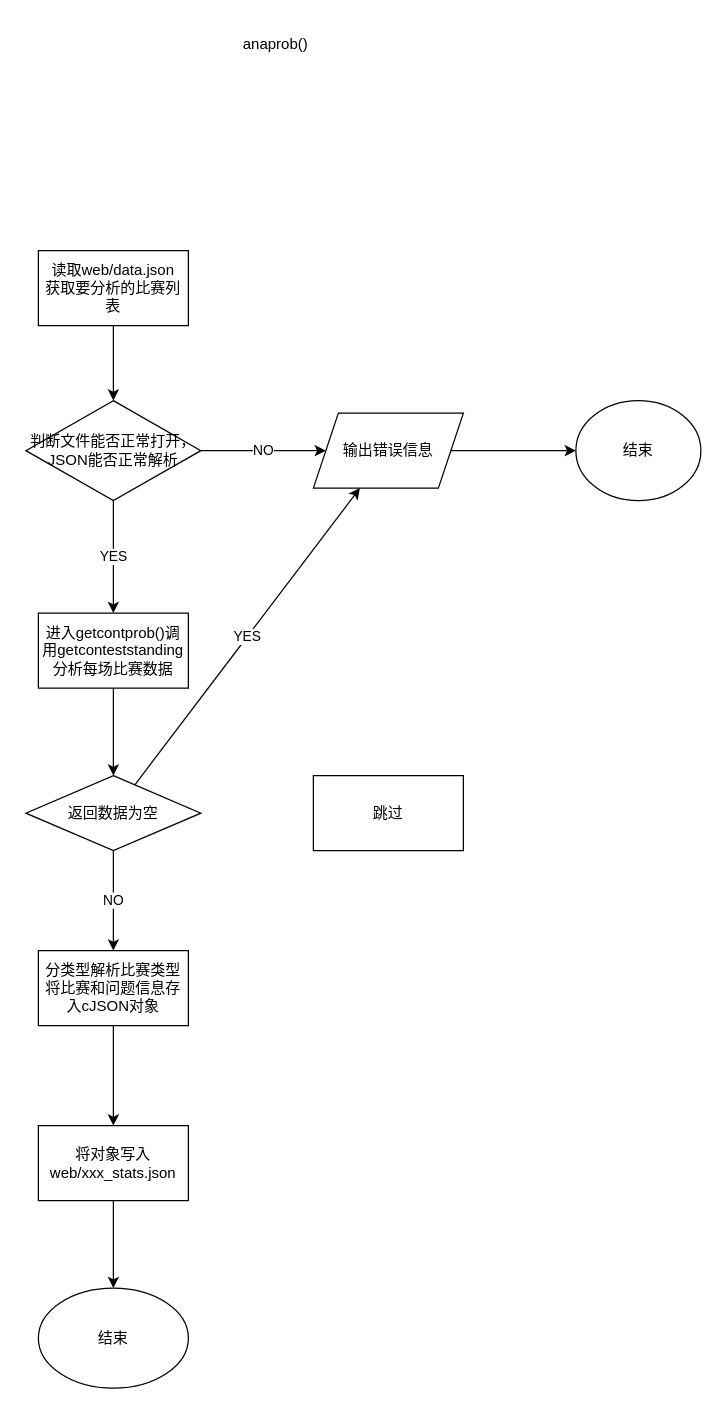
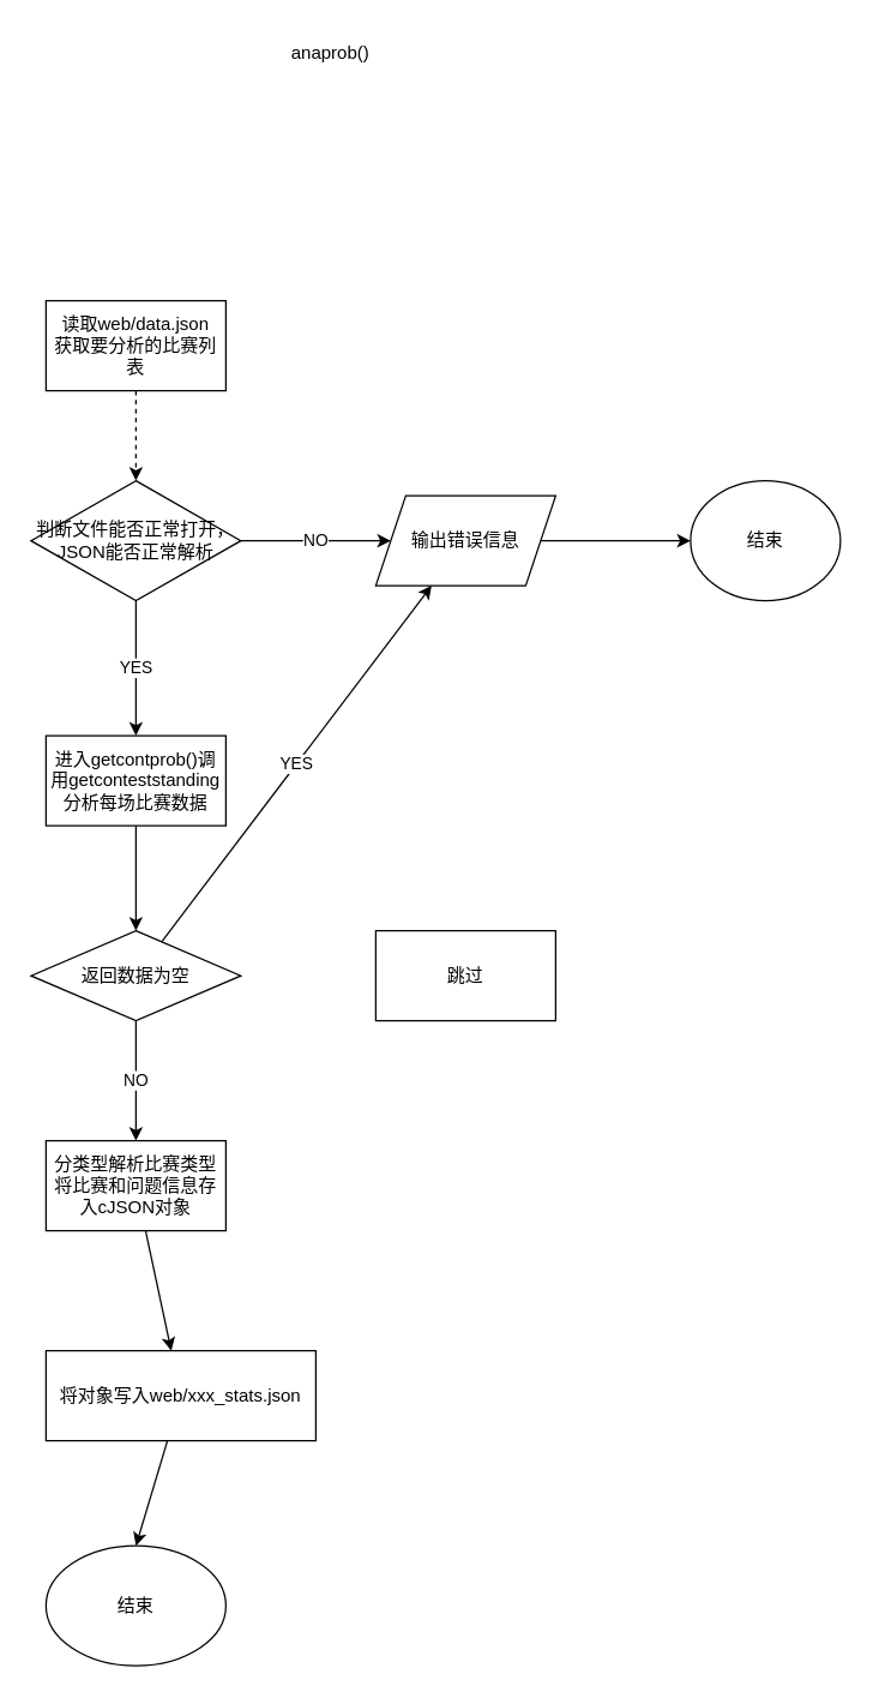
- <mxCell id="4" value="" style="edgeStyle=none;html=1;" edge="1" parent="1" source="5" target="8"><mxGeometry relative="1" as="geometry" /></mxCell>
+ <mxCell id="4" value="" style="edgeStyle=none;html=1;dashed=1;" edge="1" parent="1" source="5" target="8"><mxGeometry relative="1" as="geometry" /></mxCell>
- <mxCell id="21" value="将对象写入web/xxx_stats.json" style="whiteSpace=wrap;html=1;rounded=0;" vertex="1" parent="1"><mxGeometry x="30" y="900" width="120" height="60" as="geometry" /></mxCell>
+ <mxCell id="21" value="将对象写入web/xxx_stats.json" style="whiteSpace=wrap;html=1;rounded=0;" vertex="1" parent="1"><mxGeometry x="30" y="900" width="180" height="60" as="geometry" /></mxCell>
